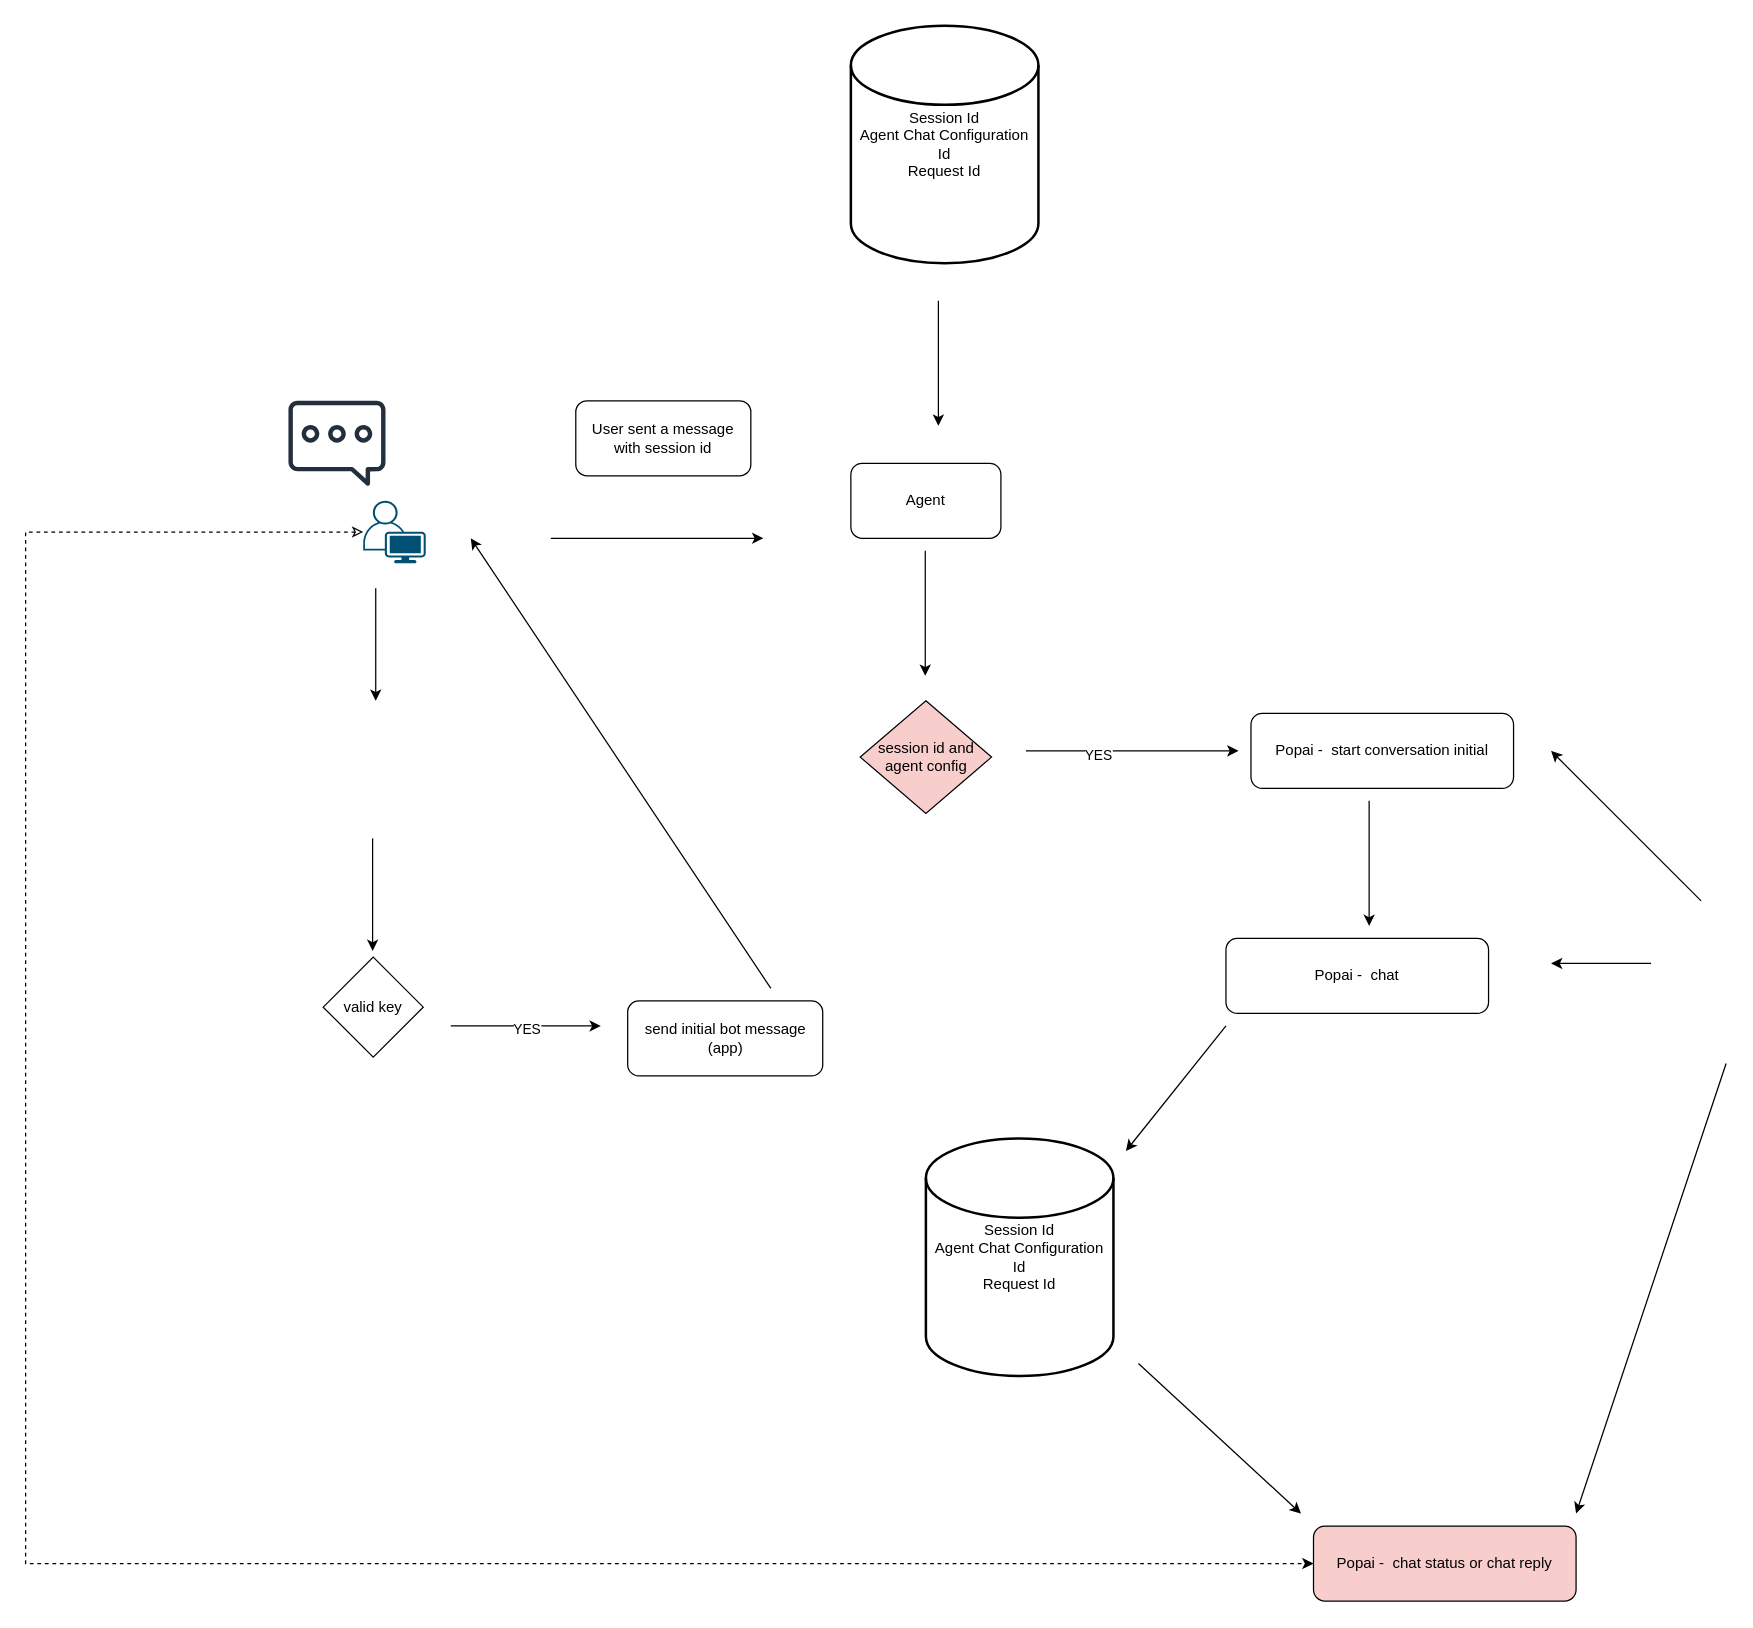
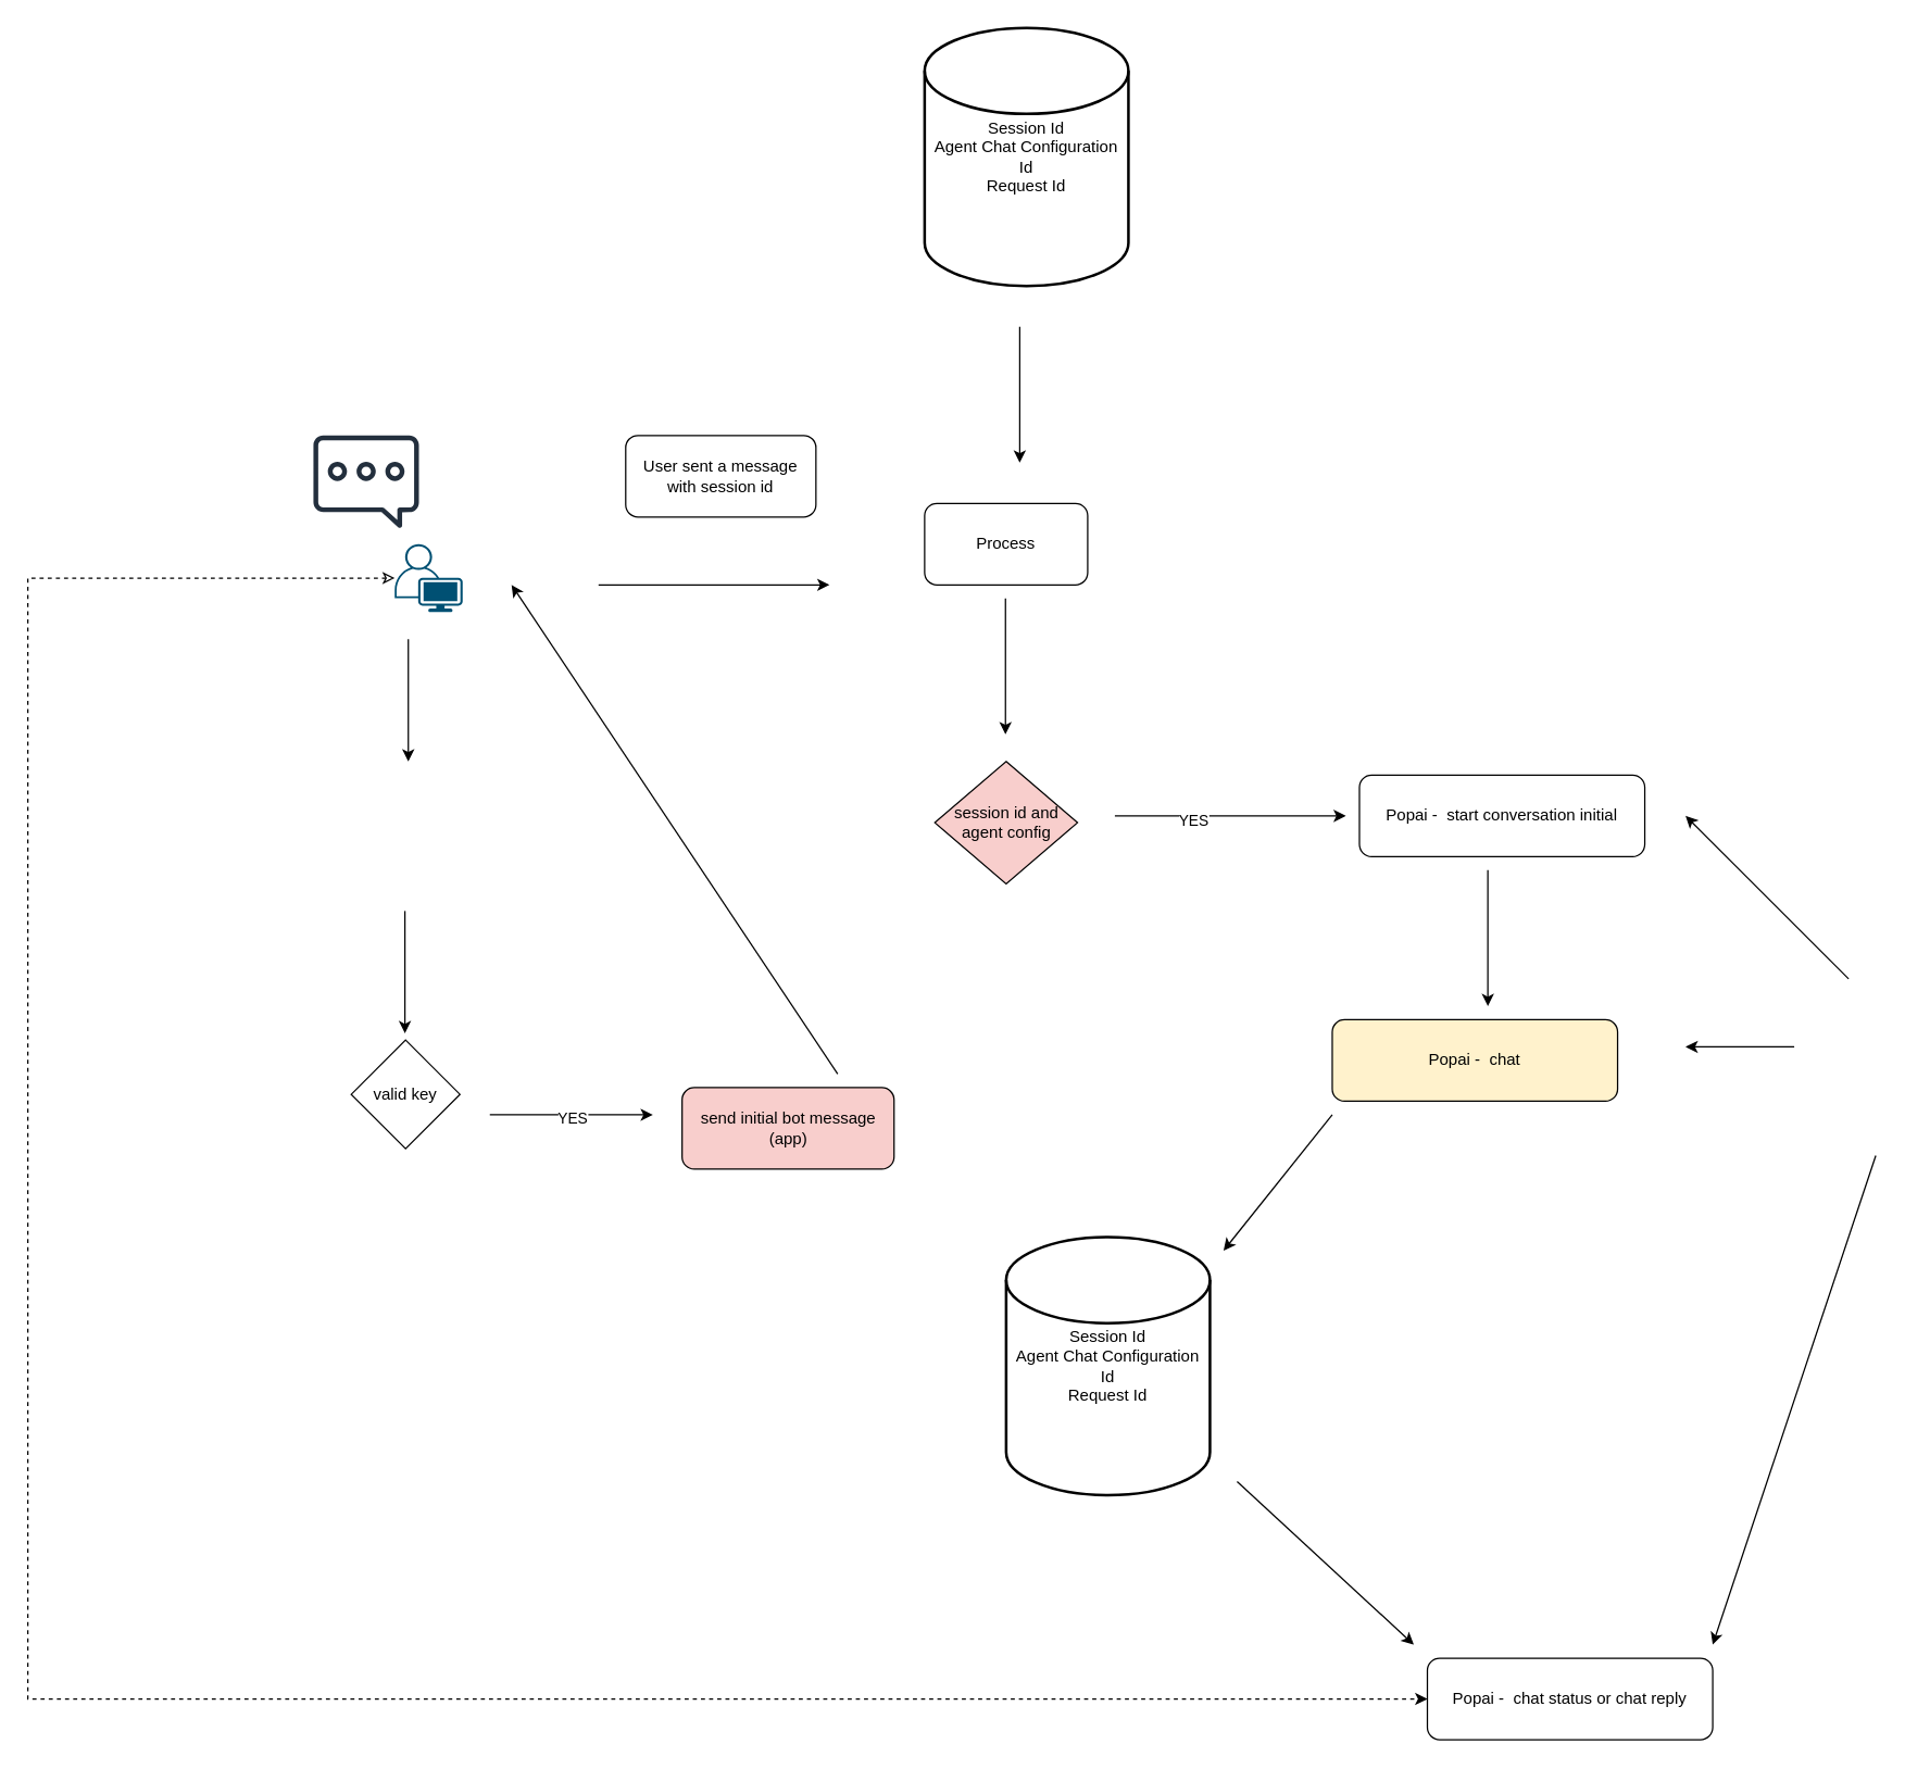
- <mxCell id="18" value="Agent" style="rounded=1;whiteSpace=wrap;html=1;" vertex="1" parent="1"><mxGeometry x="680" y="370" width="120" height="60" as="geometry" /></mxCell>
+ <mxCell id="18" value="Process" style="rounded=1;whiteSpace=wrap;html=1;" vertex="1" parent="1"><mxGeometry x="680" y="370" width="120" height="60" as="geometry" /></mxCell>
- <mxCell id="23" value="Popai -&amp;nbsp; chat" style="rounded=1;whiteSpace=wrap;html=1;" vertex="1" parent="1"><mxGeometry x="980" y="750" width="210" height="60" as="geometry" /></mxCell>
+ <mxCell id="23" value="Popai -&amp;nbsp; chat" style="rounded=1;whiteSpace=wrap;html=1;fillColor=#fff2cc;" vertex="1" parent="1"><mxGeometry x="980" y="750" width="210" height="60" as="geometry" /></mxCell>
- <mxCell id="5" value="send initial bot message&lt;div&gt;(app)&lt;/div&gt;" style="rounded=1;whiteSpace=wrap;html=1;" vertex="1" parent="1"><mxGeometry x="501.5" y="800" width="156" height="60" as="geometry" /></mxCell>
+ <mxCell id="5" value="send initial bot message&lt;div&gt;(app)&lt;/div&gt;" style="rounded=1;whiteSpace=wrap;html=1;fillColor=#f8cecc;" vertex="1" parent="1"><mxGeometry x="501.5" y="800" width="156" height="60" as="geometry" /></mxCell>
- <mxCell id="26" value="Popai -&amp;nbsp; chat status or chat reply" style="rounded=1;whiteSpace=wrap;html=1;fillColor=#f8cecc;" vertex="1" parent="1"><mxGeometry x="1050" y="1220" width="210" height="60" as="geometry" /></mxCell>
+ <mxCell id="26" value="Popai -&amp;nbsp; chat status or chat reply" style="rounded=1;whiteSpace=wrap;html=1;" vertex="1" parent="1"><mxGeometry x="1050" y="1220" width="210" height="60" as="geometry" /></mxCell>
